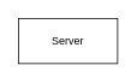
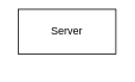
- <mxCell id="2" value="Server" style="html=1;whiteSpace=wrap;" vertex="1" parent="1"><mxGeometry x="20" y="20" width="110" height="50" as="geometry" /></mxCell>
+ <mxCell id="2" value="Server" style="html=1;whiteSpace=wrap;" vertex="1" parent="1"><mxGeometry x="20" y="10" width="110" height="50" as="geometry" /></mxCell>
